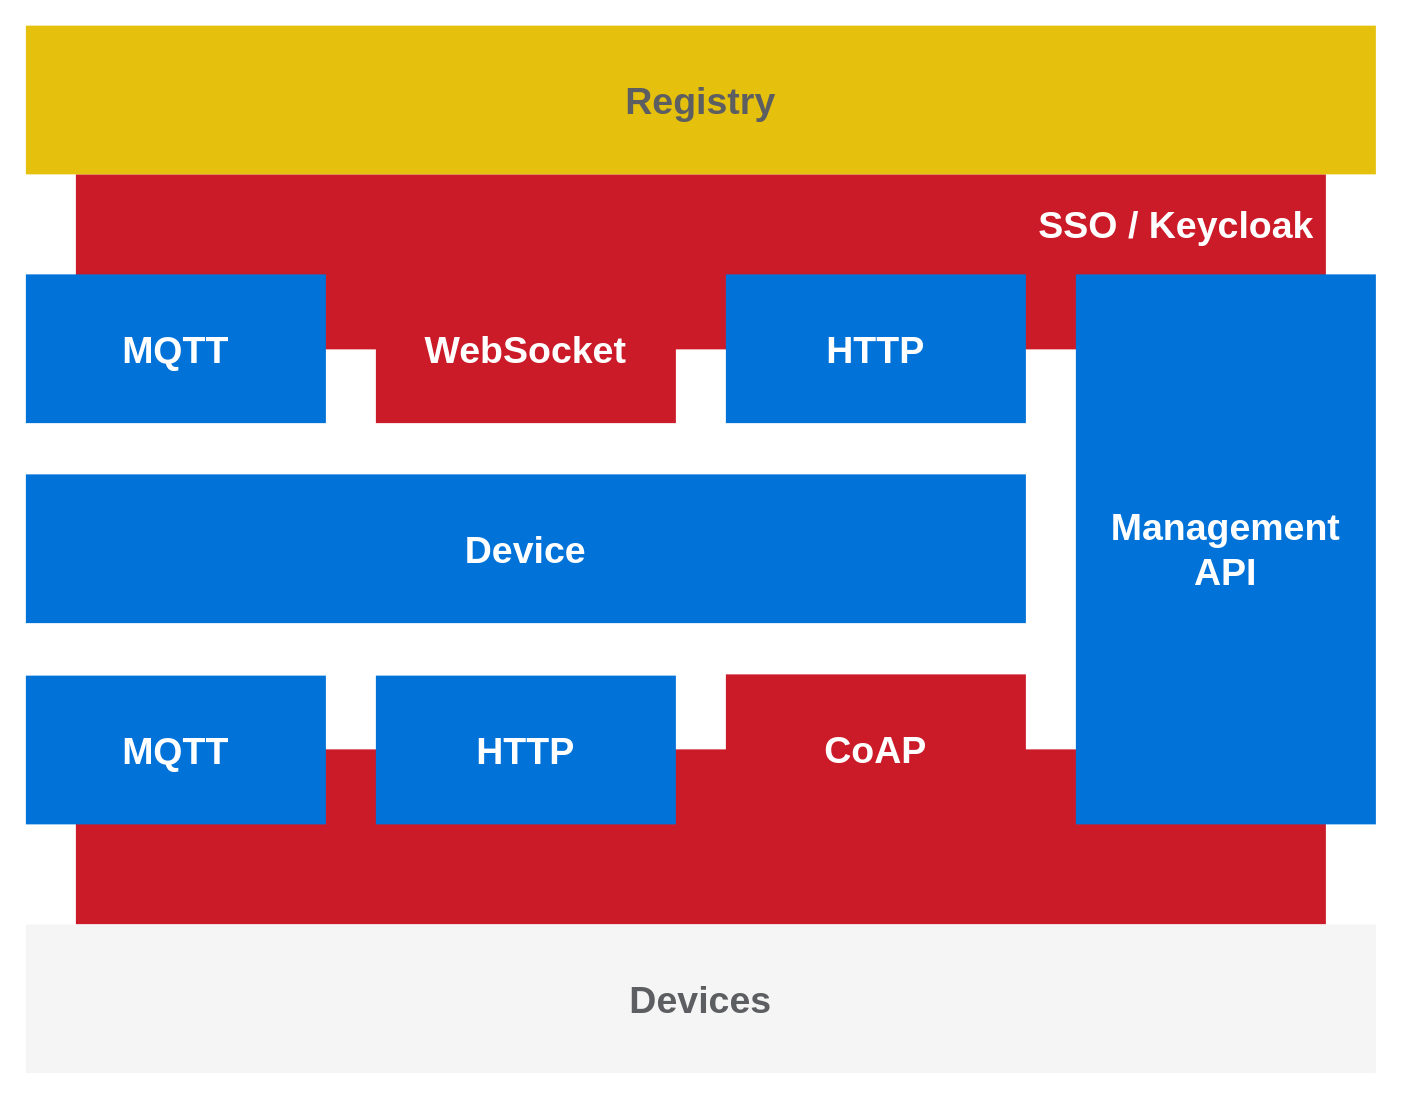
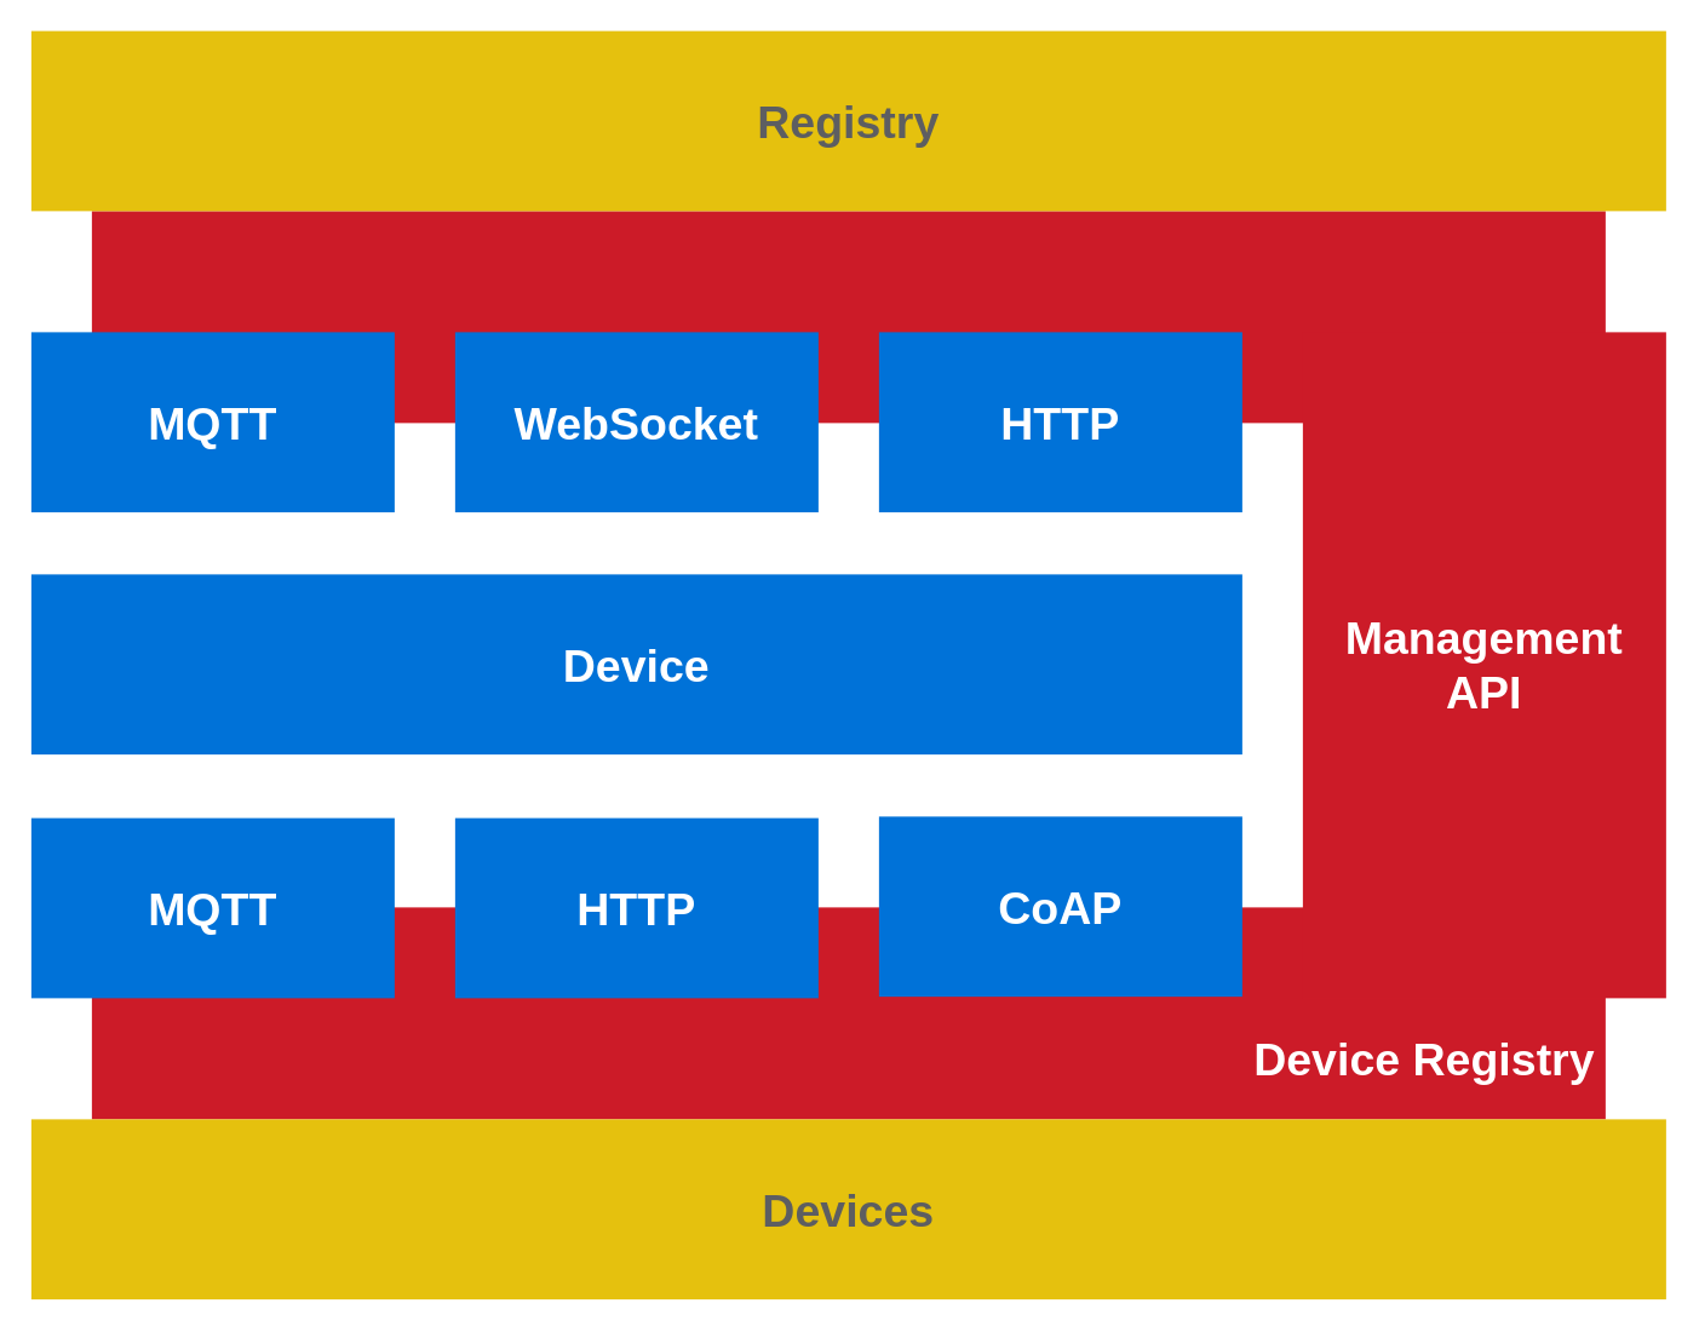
- <mxCell id="13" value="SSO / Keycloak" style="text;html=1;resizable=0;autosize=1;align=center;verticalAlign=middle;points=[];fillColor=none;strokeColor=none;rounded=0;shadow=0;glass=0;labelBackgroundColor=none;labelBorderColor=none;sketch=0;fontFamily=Helvetica;fontSize=30;fontColor=#FFFFFF;fontStyle=1" vertex="1" parent="1"><mxGeometry x="820" y="159" width="240" height="40" as="geometry" /></mxCell>
- <mxCell id="11" value="&lt;font color=&quot;#ffffff&quot; data-font-src=&quot;https://fonts.googleapis.com/css?family=Architects+Daughter&quot; style=&quot;font-size: 30px;&quot;&gt;&lt;b style=&quot;&quot;&gt;WebSocket&lt;br&gt;&lt;/b&gt;&lt;/font&gt;" style="rounded=0;whiteSpace=wrap;html=1;fillColor=#cc1b28;strokeColor=none;fontFamily=Helvetica;fontSize=30;strokeWidth=5;sketch=0;fontColor=#5D5E61;labelBackgroundColor=none;labelBorderColor=none;" vertex="1" parent="1"><mxGeometry x="300" y="219" width="240" height="119" as="geometry" /></mxCell>
+ <mxCell id="11" value="&lt;font color=&quot;#ffffff&quot; data-font-src=&quot;https://fonts.googleapis.com/css?family=Architects+Daughter&quot; style=&quot;font-size: 30px;&quot;&gt;&lt;b style=&quot;&quot;&gt;WebSocket&lt;br&gt;&lt;/b&gt;&lt;/font&gt;" style="rounded=0;whiteSpace=wrap;html=1;fillColor=#0072d8;strokeColor=none;fontFamily=Helvetica;fontSize=30;strokeWidth=5;sketch=0;fontColor=#5D5E61;labelBackgroundColor=none;labelBorderColor=none;" vertex="1" parent="1"><mxGeometry x="300" y="219" width="240" height="119" as="geometry" /></mxCell>
- <mxCell id="14" value="&lt;font color=&quot;#ffffff&quot; data-font-src=&quot;https://fonts.googleapis.com/css?family=Architects+Daughter&quot; style=&quot;font-size: 30px;&quot;&gt;&lt;b style=&quot;&quot;&gt;Management&lt;br&gt;API&lt;br&gt;&lt;/b&gt;&lt;/font&gt;" style="rounded=0;whiteSpace=wrap;html=1;fillColor=#0072d8;strokeColor=none;fontFamily=Helvetica;fontSize=30;strokeWidth=5;sketch=0;fontColor=#5D5E61;labelBackgroundColor=none;labelBorderColor=none;" vertex="1" parent="1"><mxGeometry x="860" y="219" width="240" height="440" as="geometry" /></mxCell>
+ <mxCell id="14" value="&lt;font color=&quot;#ffffff&quot; data-font-src=&quot;https://fonts.googleapis.com/css?family=Architects+Daughter&quot; style=&quot;font-size: 30px;&quot;&gt;&lt;b style=&quot;&quot;&gt;Management&lt;br&gt;API&lt;br&gt;&lt;/b&gt;&lt;/font&gt;" style="rounded=0;whiteSpace=wrap;html=1;fillColor=#cc1b28;strokeColor=none;fontFamily=Helvetica;fontSize=30;strokeWidth=5;sketch=0;fontColor=#5D5E61;labelBackgroundColor=none;labelBorderColor=none;" vertex="1" parent="1"><mxGeometry x="860" y="219" width="240" height="440" as="geometry" /></mxCell>
- <mxCell id="8" value="&lt;font color=&quot;#ffffff&quot; data-font-src=&quot;https://fonts.googleapis.com/css?family=Architects+Daughter&quot; style=&quot;font-size: 30px;&quot;&gt;&lt;b style=&quot;&quot;&gt;CoAP&lt;/b&gt;&lt;/font&gt;" style="rounded=0;whiteSpace=wrap;html=1;fillColor=#cc1b28;strokeColor=none;fontFamily=Helvetica;fontSize=30;strokeWidth=5;sketch=0;fontColor=#5D5E61;labelBackgroundColor=none;labelBorderColor=none;" vertex="1" parent="1"><mxGeometry x="580" y="539" width="240" height="119" as="geometry" /></mxCell>
+ <mxCell id="8" value="&lt;font color=&quot;#ffffff&quot; data-font-src=&quot;https://fonts.googleapis.com/css?family=Architects+Daughter&quot; style=&quot;font-size: 30px;&quot;&gt;&lt;b style=&quot;&quot;&gt;CoAP&lt;/b&gt;&lt;/font&gt;" style="rounded=0;whiteSpace=wrap;html=1;fillColor=#0072d8;strokeColor=none;fontFamily=Helvetica;fontSize=30;strokeWidth=5;sketch=0;fontColor=#5D5E61;labelBackgroundColor=none;labelBorderColor=none;" vertex="1" parent="1"><mxGeometry x="580" y="539" width="240" height="119" as="geometry" /></mxCell>
+ <mxCell id="12" value="Device Registry" style="text;html=1;resizable=0;autosize=1;align=center;verticalAlign=middle;points=[];fillColor=none;strokeColor=none;rounded=0;shadow=0;glass=0;labelBackgroundColor=none;labelBorderColor=none;sketch=0;fontFamily=Helvetica;fontSize=30;fontColor=#FFFFFF;fontStyle=1" vertex="1" parent="1"><mxGeometry x="820" y="679" width="240" height="40" as="geometry" /></mxCell>
- <mxCell id="5" value="&lt;font data-font-src=&quot;https://fonts.googleapis.com/css?family=Architects+Daughter&quot; color=&quot;#5d5e61&quot; style=&quot;font-size: 30px;&quot;&gt;&lt;b style=&quot;&quot;&gt;Devices&lt;/b&gt;&lt;/font&gt;" style="rounded=0;whiteSpace=wrap;html=1;fillColor=#f5f5f5;strokeColor=none;fontFamily=Helvetica;fontSize=30;sketch=0;shadow=0;glass=0;strokeWidth=5;" parent="1" vertex="1"><mxGeometry x="20" y="739" width="1080" height="119" as="geometry" /></mxCell>
+ <mxCell id="5" value="&lt;font data-font-src=&quot;https://fonts.googleapis.com/css?family=Architects+Daughter&quot; color=&quot;#5d5e61&quot; style=&quot;font-size: 30px;&quot;&gt;&lt;b style=&quot;&quot;&gt;Devices&lt;/b&gt;&lt;/font&gt;" style="rounded=0;whiteSpace=wrap;html=1;fillColor=#e5c10e;strokeColor=none;fontFamily=Helvetica;fontSize=30;sketch=0;shadow=0;glass=0;strokeWidth=5;" parent="1" vertex="1"><mxGeometry x="20" y="739" width="1080" height="119" as="geometry" /></mxCell>
